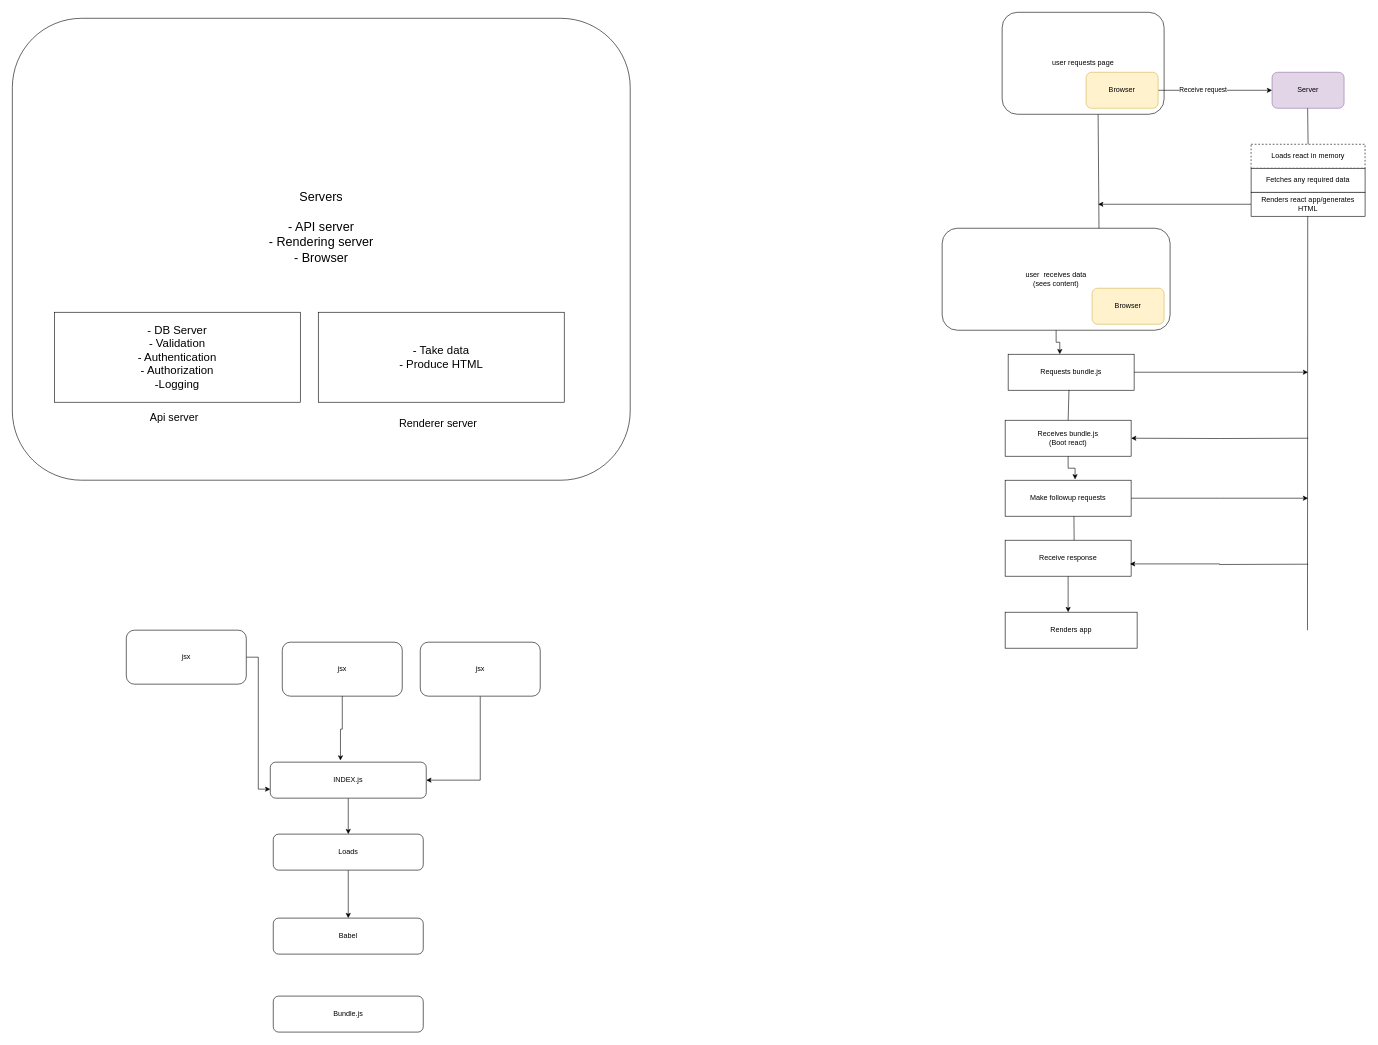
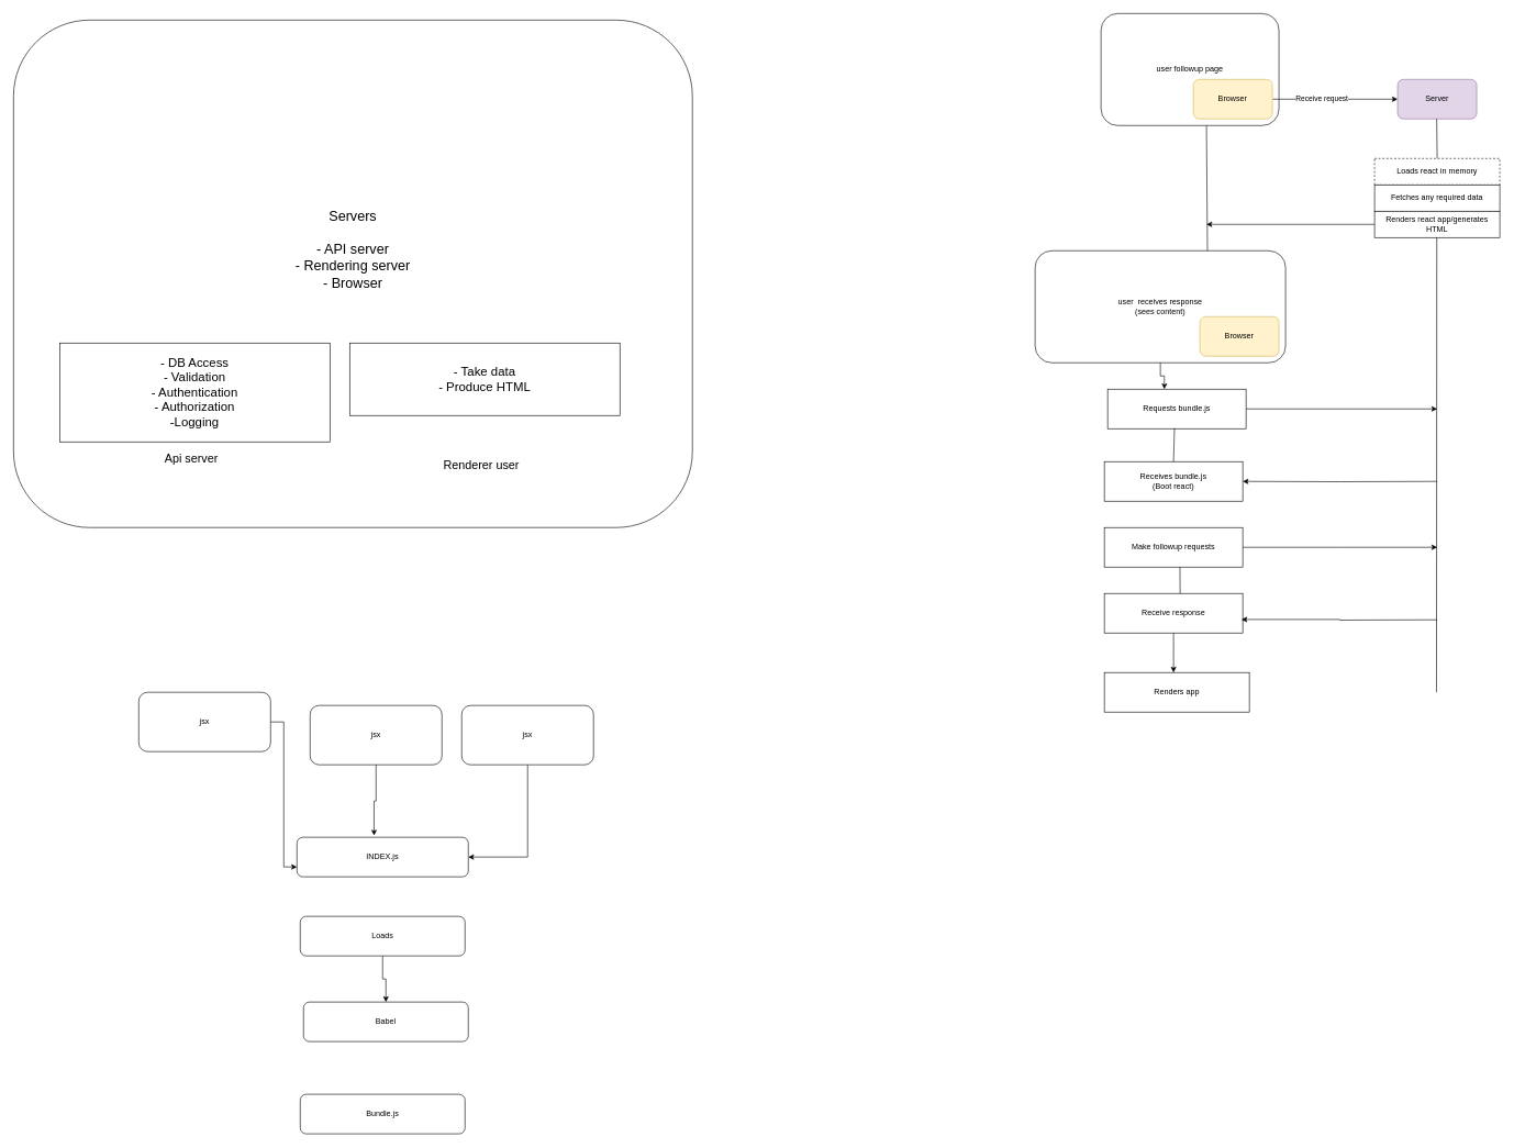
- <mxCell id="2" value="user requests page" style="rounded=1;whiteSpace=wrap;html=1;" parent="1" vertex="1"><mxGeometry x="1670" y="20" width="270" height="170" as="geometry" /></mxCell>
+ <mxCell id="2" value="user followup page" style="rounded=1;whiteSpace=wrap;html=1;" parent="1" vertex="1"><mxGeometry x="1670" y="20" width="270" height="170" as="geometry" /></mxCell>
- <mxCell id="11" value="user&amp;nbsp; receives data&lt;br&gt;(sees content)" style="rounded=1;whiteSpace=wrap;html=1;" parent="1" vertex="1"><mxGeometry x="1570" y="380" width="380" height="170" as="geometry" /></mxCell>
+ <mxCell id="11" value="user&amp;nbsp; receives response&lt;br&gt;(sees content)" style="rounded=1;whiteSpace=wrap;html=1;" parent="1" vertex="1"><mxGeometry x="1570" y="380" width="380" height="170" as="geometry" /></mxCell>
- <mxCell id="31" value="&lt;font style=&quot;font-size: 19px;&quot;&gt;- DB Server&lt;br&gt;- Validation&lt;br&gt;- Authentication&lt;br&gt;- Authorization&lt;br&gt;-Logging&lt;br&gt;&lt;/font&gt;" style="rounded=0;whiteSpace=wrap;html=1;" parent="1" vertex="1"><mxGeometry x="90" y="520" width="410" height="150" as="geometry" /></mxCell>
+ <mxCell id="31" value="&lt;font style=&quot;font-size: 19px;&quot;&gt;- DB Access&lt;br&gt;- Validation&lt;br&gt;- Authentication&lt;br&gt;- Authorization&lt;br&gt;-Logging&lt;br&gt;&lt;/font&gt;" style="rounded=0;whiteSpace=wrap;html=1;" parent="1" vertex="1"><mxGeometry x="90" y="520" width="410" height="150" as="geometry" /></mxCell>
- <mxCell id="33" value="&lt;font style=&quot;font-size: 19px;&quot;&gt;- Take data&lt;br&gt;- Produce HTML&lt;br&gt;&lt;/font&gt;" style="rounded=0;whiteSpace=wrap;html=1;" parent="1" vertex="1"><mxGeometry x="530" y="520" width="410" height="150" as="geometry" /></mxCell>
+ <mxCell id="33" value="&lt;font style=&quot;font-size: 19px;&quot;&gt;- Take data&lt;br&gt;- Produce HTML&lt;br&gt;&lt;/font&gt;" style="rounded=0;whiteSpace=wrap;html=1;" parent="1" vertex="1"><mxGeometry x="530" y="520" width="410" height="110" as="geometry" /></mxCell>
- <mxCell id="34" value="&lt;font style=&quot;font-size: 18px;&quot;&gt;Renderer server&lt;/font&gt;" style="text;html=1;strokeColor=none;fillColor=none;align=center;verticalAlign=middle;whiteSpace=wrap;rounded=0;" parent="1" vertex="1"><mxGeometry x="650" y="690" width="160" height="30" as="geometry" /></mxCell>
+ <mxCell id="34" value="&lt;font style=&quot;font-size: 18px;&quot;&gt;Renderer user&lt;/font&gt;" style="text;html=1;strokeColor=none;fillColor=none;align=center;verticalAlign=middle;whiteSpace=wrap;rounded=0;" parent="1" vertex="1"><mxGeometry x="650" y="690" width="160" height="30" as="geometry" /></mxCell>
- <mxCell id="23" style="edgeStyle=orthogonalEdgeStyle;rounded=0;orthogonalLoop=1;jettySize=auto;html=1;entryX=0.555;entryY=-0.022;entryDx=0;entryDy=0;entryPerimeter=0;" parent="1" source="20" target="22" edge="1"><mxGeometry relative="1" as="geometry" /></mxCell>
- <mxCell id="40" style="edgeStyle=orthogonalEdgeStyle;rounded=0;orthogonalLoop=1;jettySize=auto;html=1;entryX=0.5;entryY=0;entryDx=0;entryDy=0;" edge="1" parent="1" source="41" target="44"><mxGeometry relative="1" as="geometry" /></mxCell>
- <mxCell id="45" value="Babel" style="rounded=1;whiteSpace=wrap;html=1;" vertex="1" parent="1"><mxGeometry x="455" y="1530" width="250" height="60" as="geometry" /></mxCell>
+ <mxCell id="45" value="Babel" style="rounded=1;whiteSpace=wrap;html=1;" vertex="1" parent="1"><mxGeometry x="460" y="1520" width="250" height="60" as="geometry" /></mxCell>
